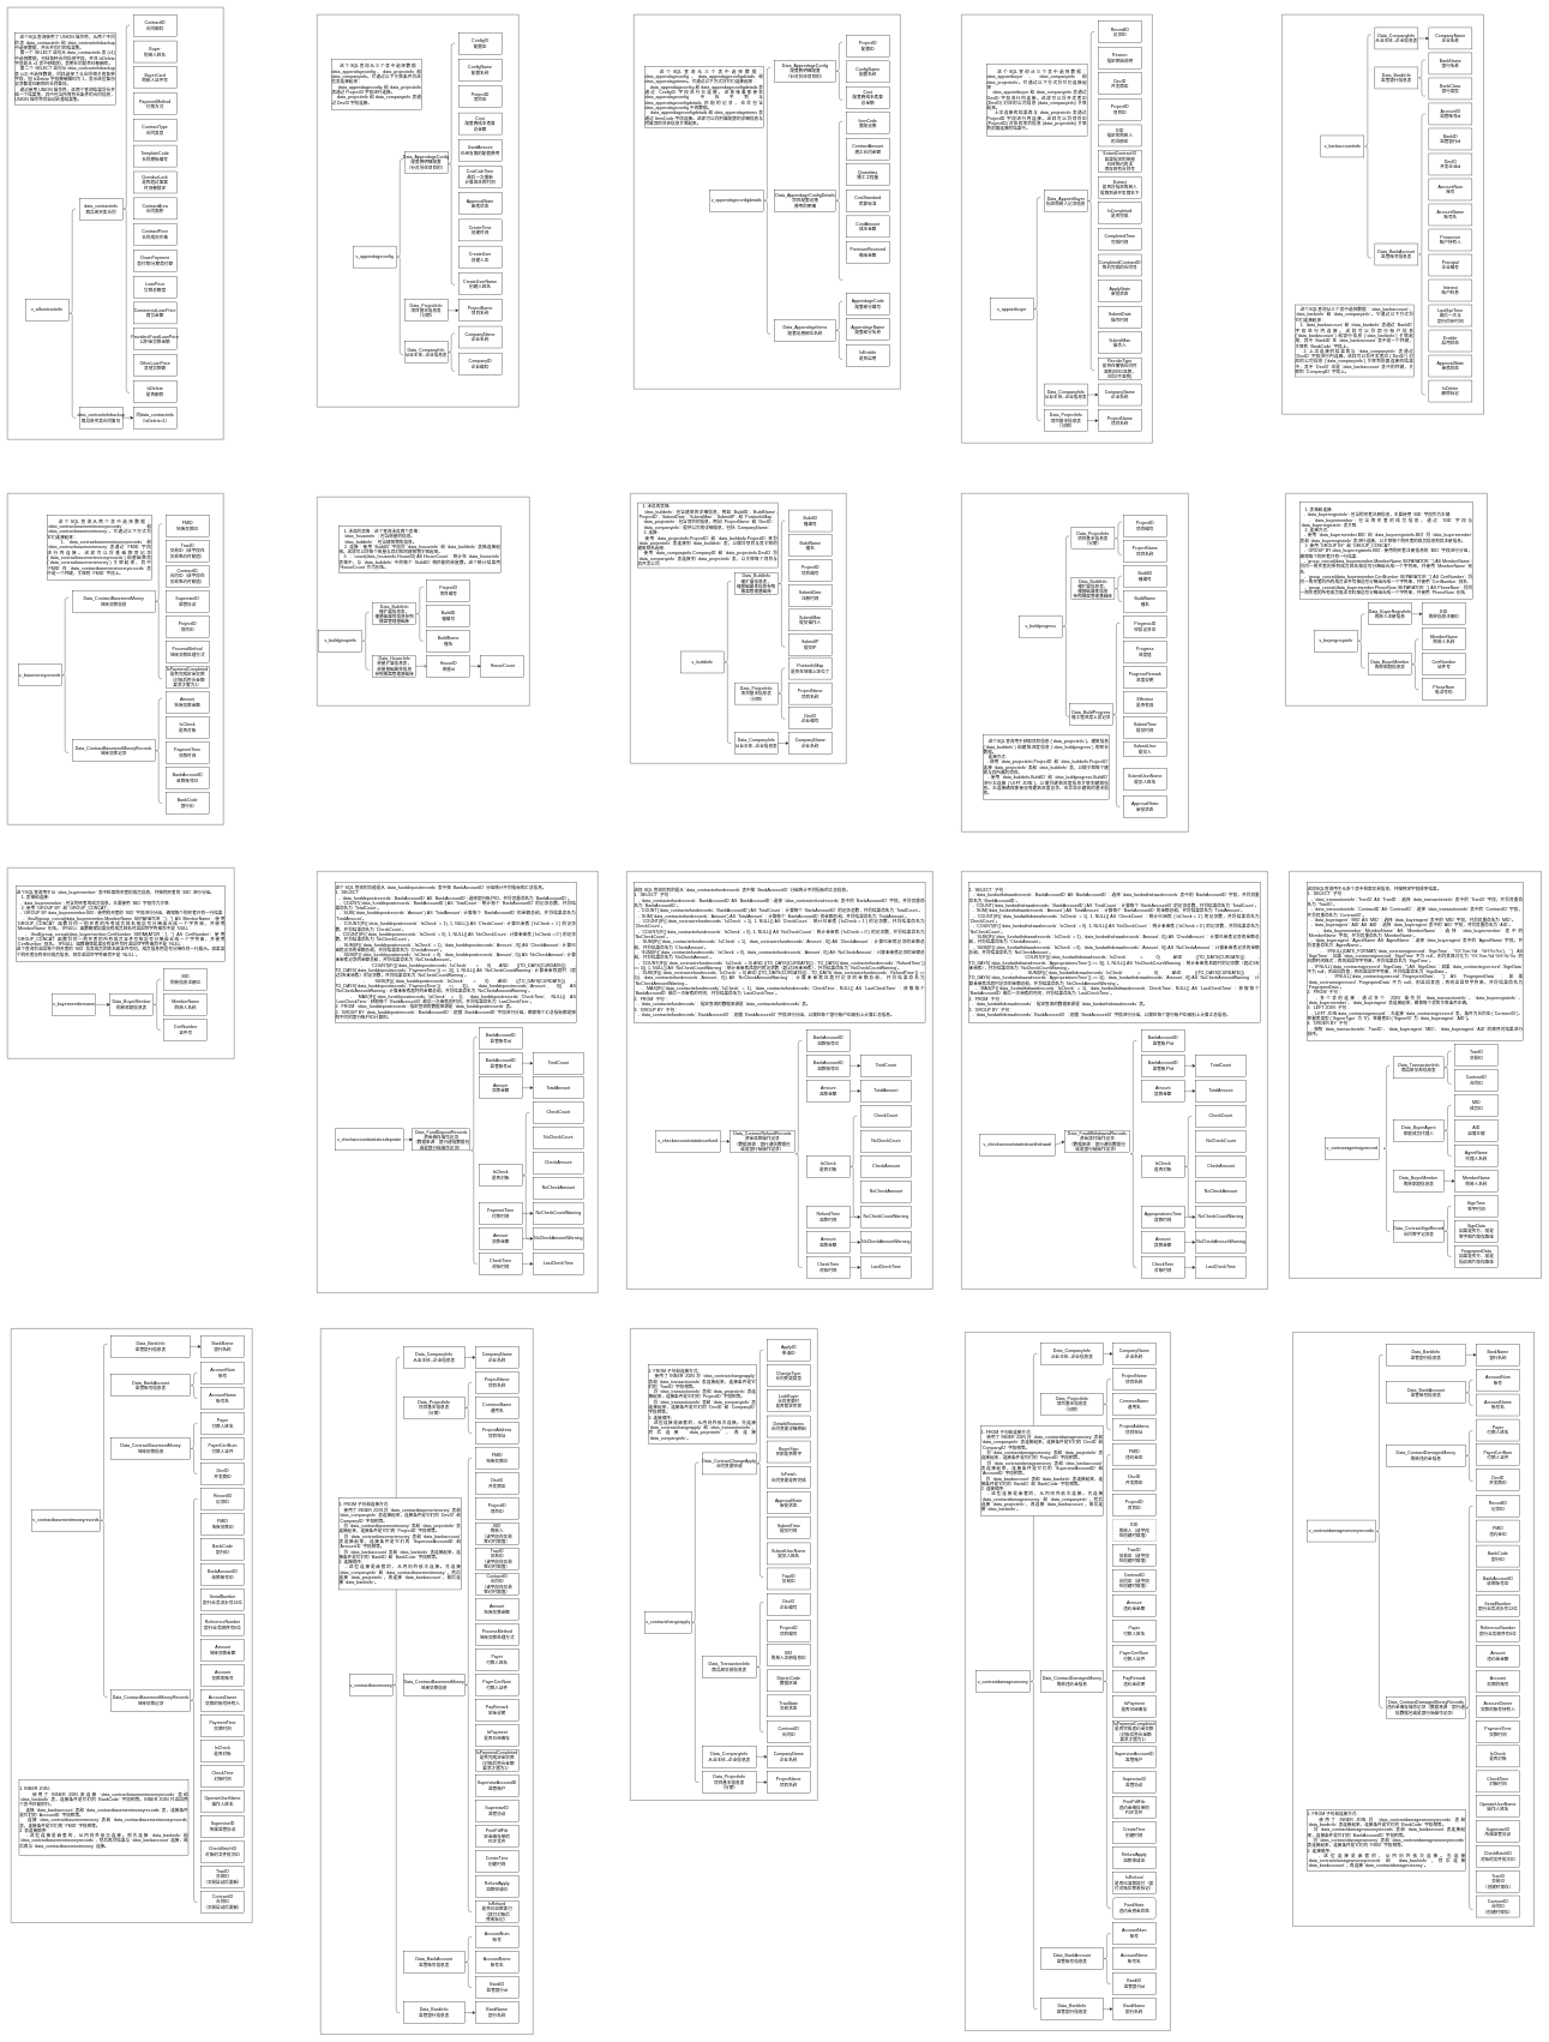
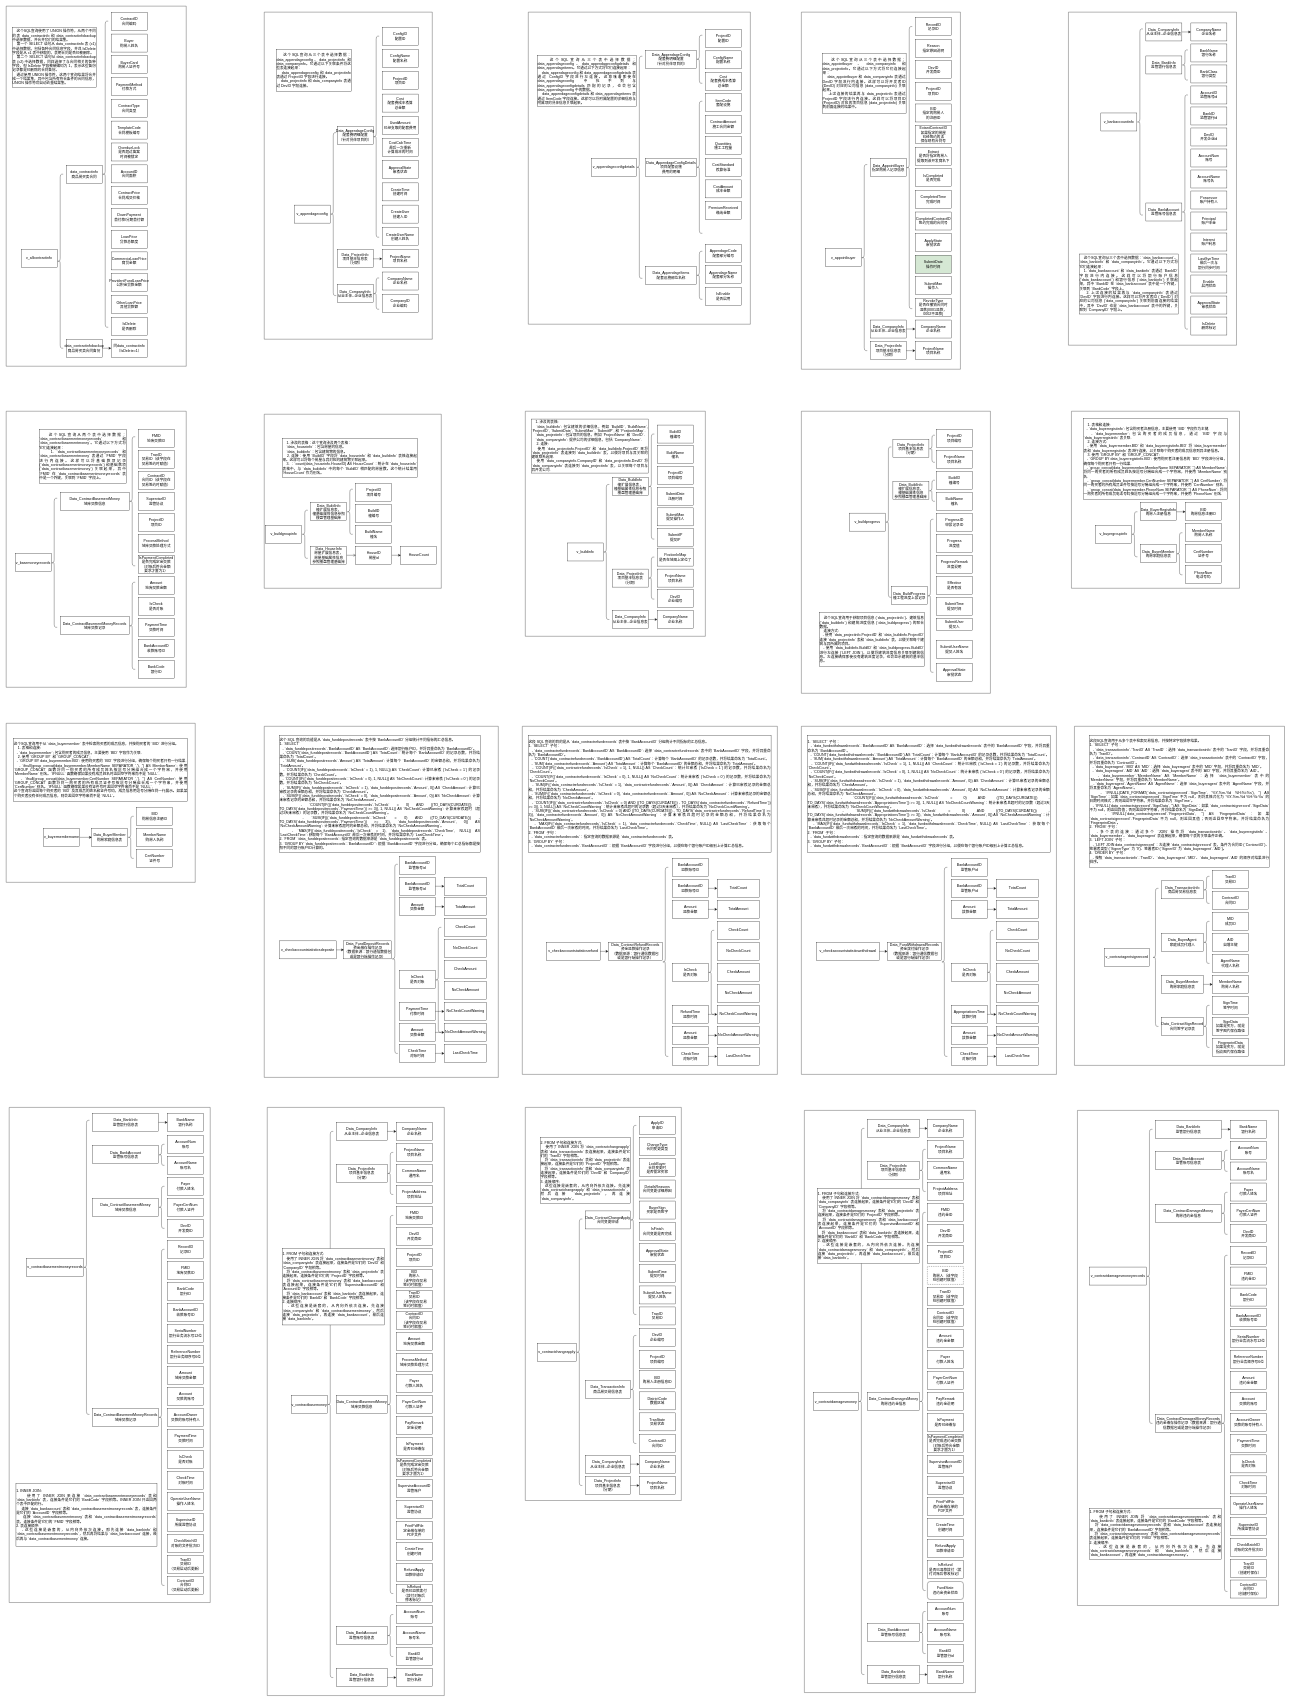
- <mxCell id="11" value="ContractArea&lt;div&gt;合同面积&lt;br&gt;&lt;/div&gt;" style="rounded=0;whiteSpace=wrap;html=1;" parent="2" vertex="1"><mxGeometry x="350" y="529" width="120" height="60" as="geometry" /></mxCell>
+ <mxCell id="11" value="AccountID&lt;div&gt;合同面积&lt;br&gt;&lt;/div&gt;" style="rounded=0;whiteSpace=wrap;html=1;" parent="2" vertex="1"><mxGeometry x="350" y="529" width="120" height="60" as="geometry" /></mxCell>
- <mxCell id="109" value="Principal&lt;div&gt;企业编号&lt;br&gt;&lt;/div&gt;" style="rounded=0;whiteSpace=wrap;html=1;" parent="97" vertex="1"><mxGeometry x="408" y="666" width="120" height="60" as="geometry" /></mxCell>
+ <mxCell id="109" value="Principal&lt;div&gt;账户本金&lt;br&gt;&lt;/div&gt;" style="rounded=0;whiteSpace=wrap;html=1;" parent="97" vertex="1"><mxGeometry x="408" y="666" width="120" height="60" as="geometry" /></mxCell>
- <mxCell id="88" value="SubmitDate&lt;div&gt;操作时间&lt;br&gt;&lt;/div&gt;" style="rounded=0;whiteSpace=wrap;html=1;flipV=0;flipH=1;" parent="71" vertex="1"><mxGeometry x="379.5" y="810" width="120" height="60" as="geometry" /></mxCell>
+ <mxCell id="88" value="SubmitDate&lt;div&gt;操作时间&lt;br&gt;&lt;/div&gt;" style="rounded=0;whiteSpace=wrap;html=1;flipV=0;flipH=1;fillColor=#d5e8d4;" parent="71" vertex="1"><mxGeometry x="379.5" y="810" width="120" height="60" as="geometry" /></mxCell>
- <mxCell id="277" value="v_checkaccountstatisticswithdrawal" style="rounded=0;whiteSpace=wrap;html=1;" parent="275" vertex="1"><mxGeometry x="50" y="730" width="209.5" height="60" as="geometry" /></mxCell>
+ <mxCell id="277" value="v_checkaccountstatisticswithdrawal" style="rounded=0;whiteSpace=wrap;html=1;" parent="275" vertex="1"><mxGeometry x="50" y="720" width="209.5" height="60" as="geometry" /></mxCell>
